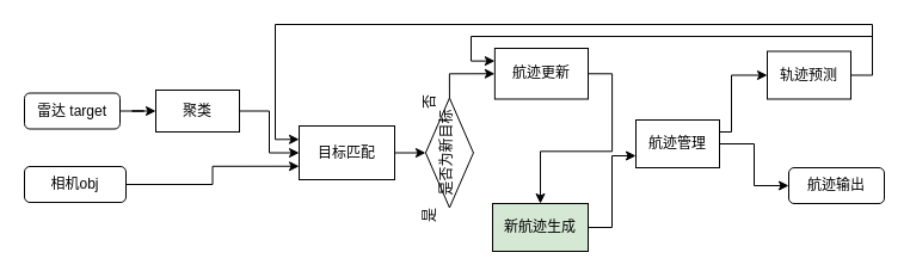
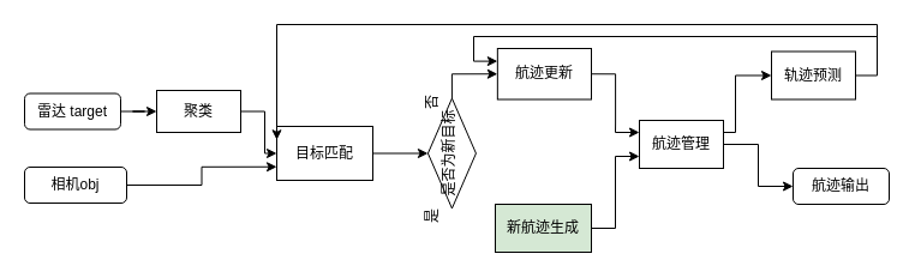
- <mxCell id="12" style="edgeStyle=orthogonalEdgeStyle;rounded=0;orthogonalLoop=1;jettySize=auto;html=1;exitX=1;exitY=0.5;exitDx=0;exitDy=0;" edge="1" parent="1" source="22" target="14"><mxGeometry relative="1" as="geometry" /></mxCell>
+ <mxCell id="12" style="edgeStyle=orthogonalEdgeStyle;rounded=0;orthogonalLoop=1;jettySize=auto;html=1;exitX=1;exitY=0.5;exitDx=0;exitDy=0;entryX=0;entryY=0.25;entryDx=0;entryDy=0;" edge="1" parent="1" source="22" target="17"><mxGeometry relative="1" as="geometry" /></mxCell>
- <mxCell id="11" value="目标匹配" style="rounded=0;whiteSpace=wrap;html=1;" vertex="1" parent="1"><mxGeometry x="250" y="105" width="80" height="45" as="geometry" /></mxCell>
+ <mxCell id="11" value="目标匹配" style="rounded=0;whiteSpace=wrap;html=1;" vertex="1" parent="1"><mxGeometry x="230" y="105" width="80" height="45" as="geometry" /></mxCell>
